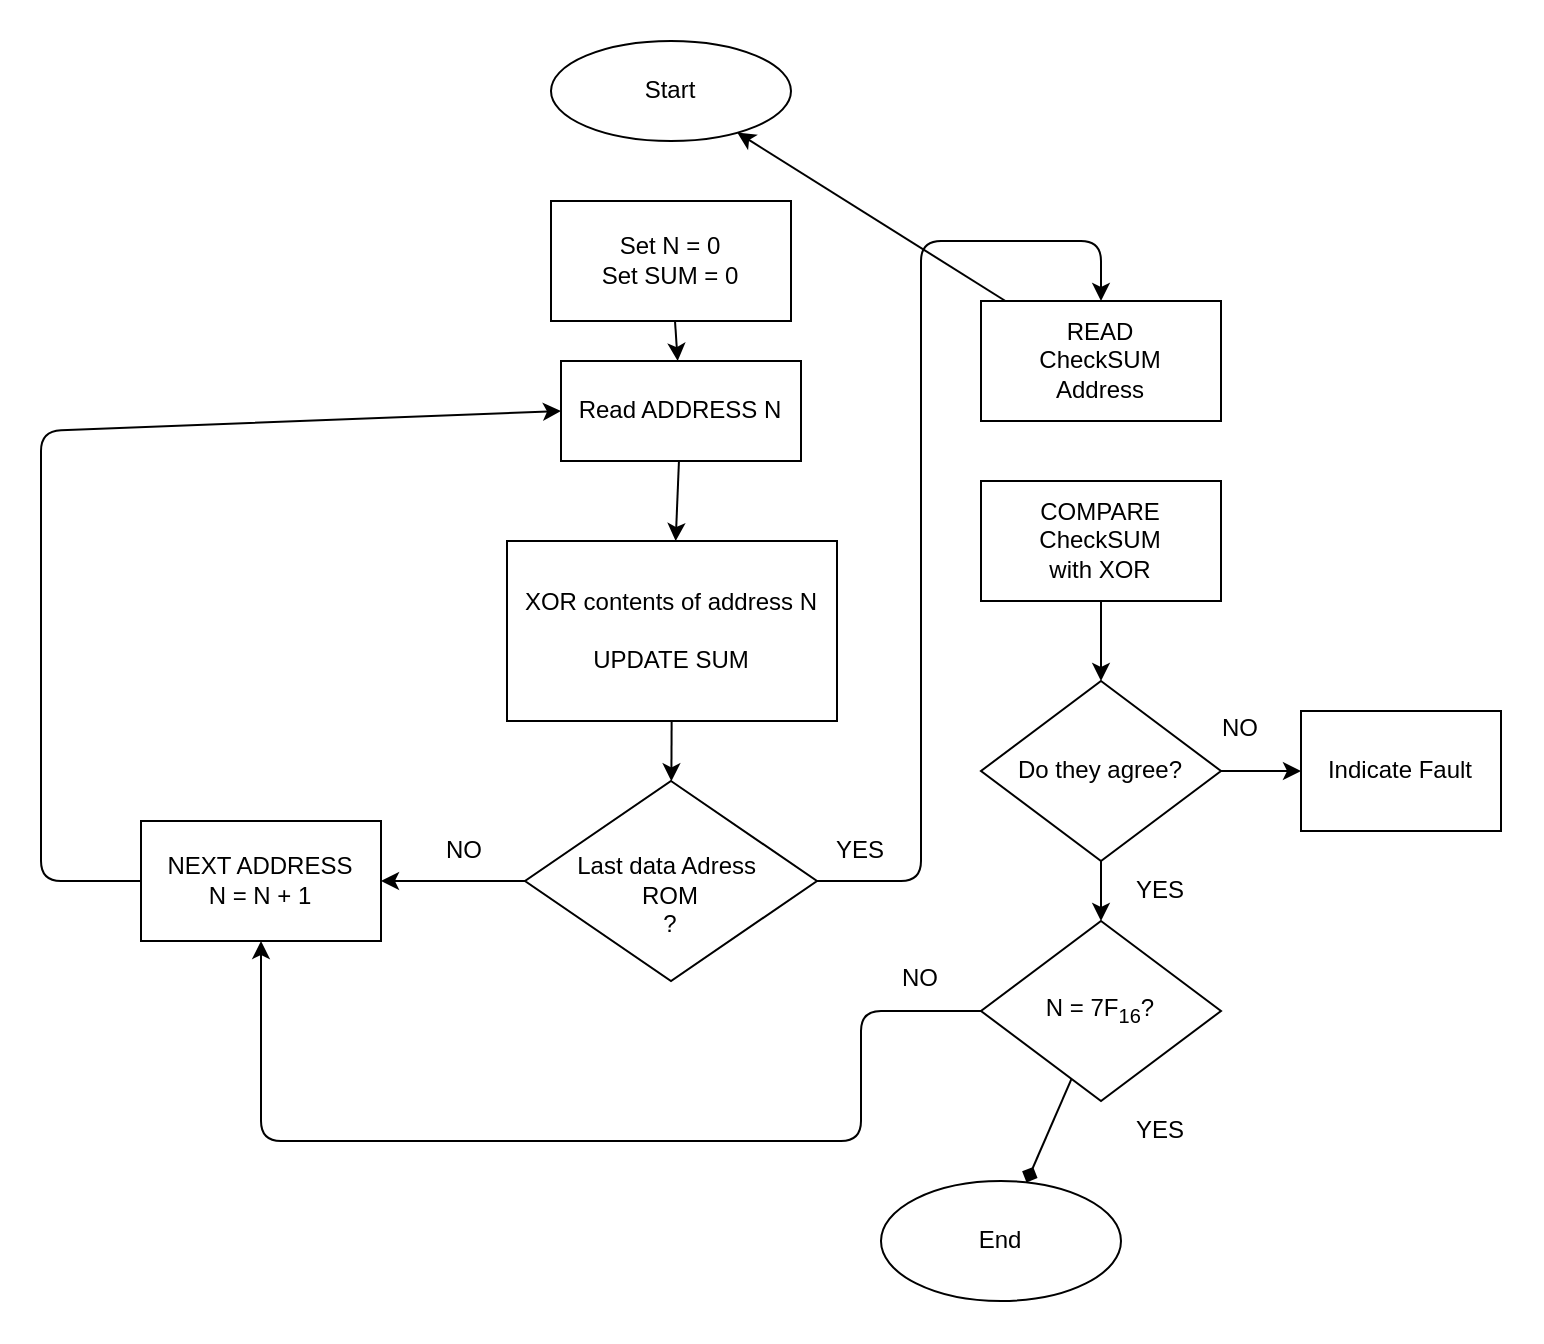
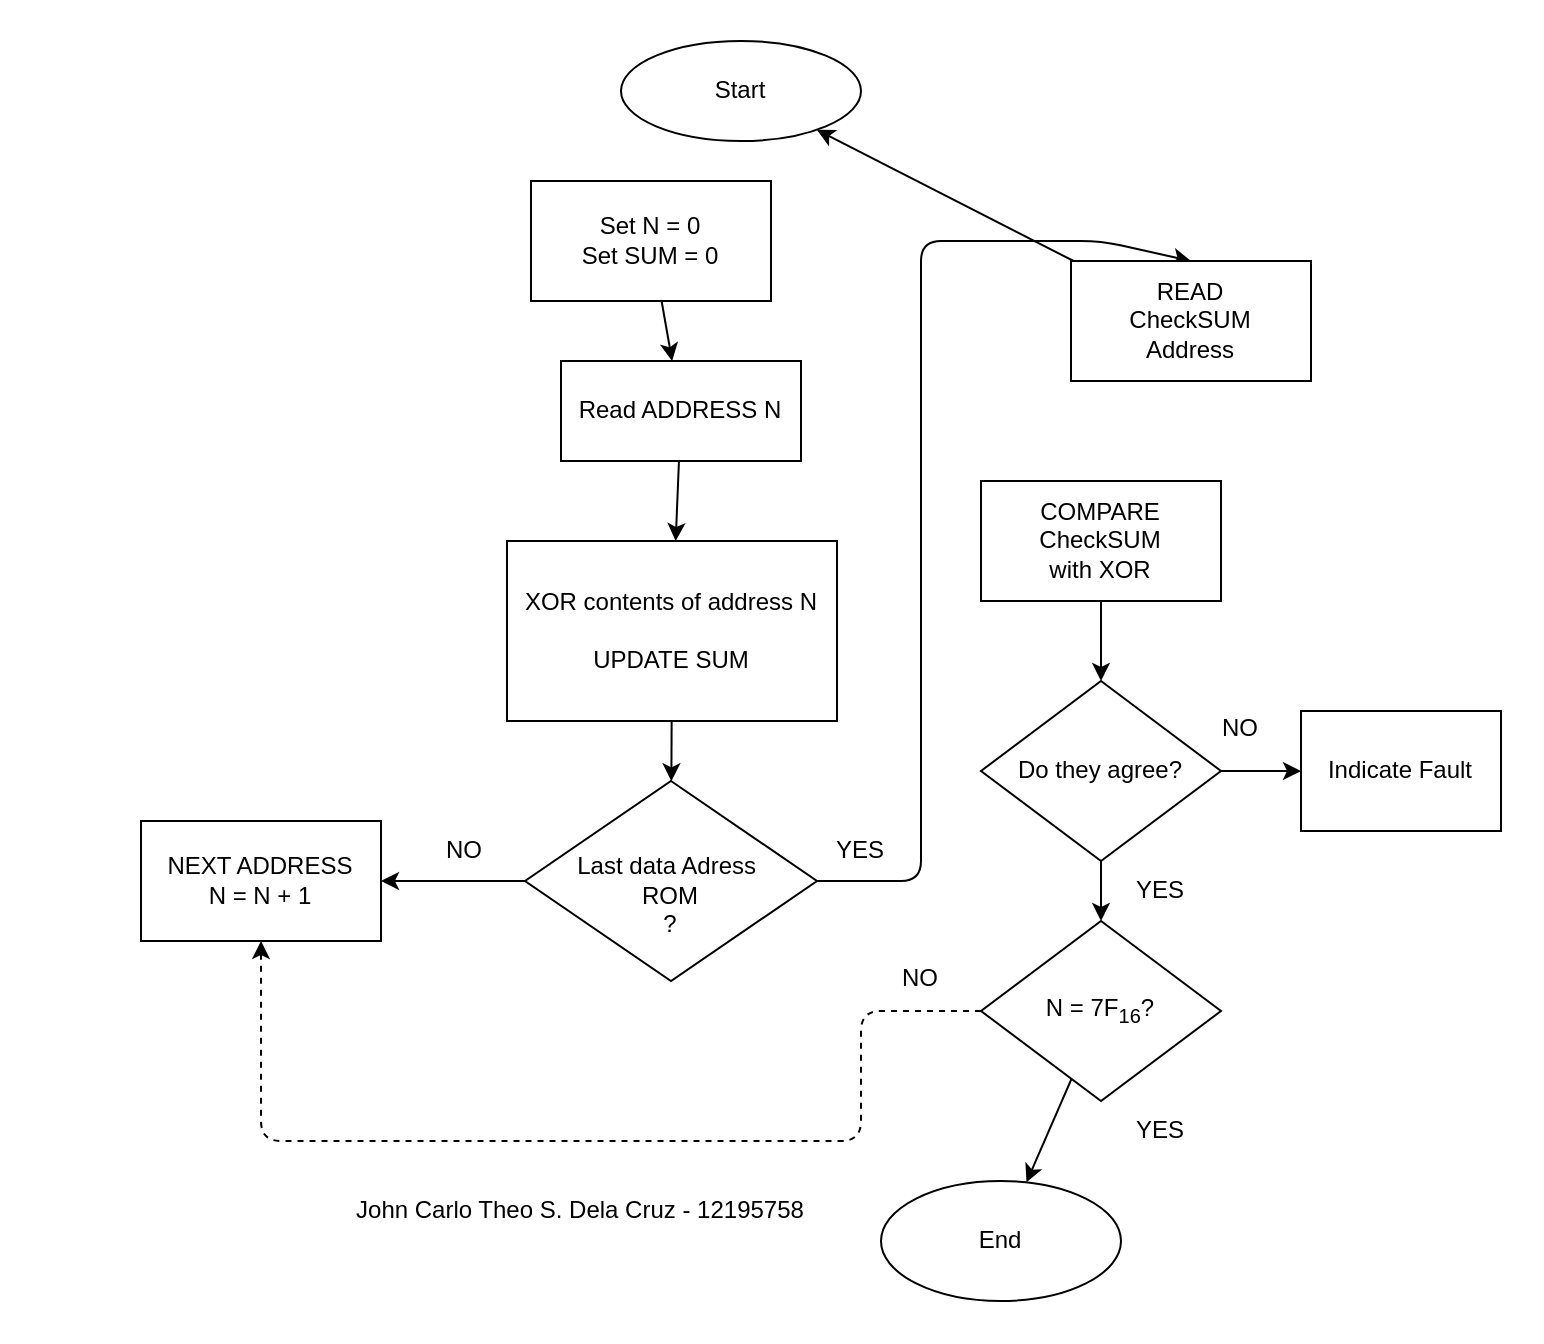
- <mxCell id="2" value="Start" style="ellipse;whiteSpace=wrap;html=1;" vertex="1" parent="1"><mxGeometry x="275" y="20" width="120" height="50" as="geometry" /></mxCell>
+ <mxCell id="2" value="Start" style="ellipse;whiteSpace=wrap;html=1;" vertex="1" parent="1"><mxGeometry x="310" y="20" width="120" height="50" as="geometry" /></mxCell>
- <mxCell id="4" value="Set N = 0&lt;br&gt;Set SUM = 0" style="whiteSpace=wrap;html=1;" vertex="1" parent="1"><mxGeometry x="275" y="100" width="120" height="60" as="geometry" /></mxCell>
+ <mxCell id="4" value="Set N = 0&lt;br&gt;Set SUM = 0" style="whiteSpace=wrap;html=1;" vertex="1" parent="1"><mxGeometry x="265" y="90" width="120" height="60" as="geometry" /></mxCell>
- <mxCell id="16" value="READ&lt;br&gt;CheckSUM&lt;br&gt;Address" style="rounded=0;whiteSpace=wrap;html=1;" vertex="1" parent="1"><mxGeometry x="490" y="150" width="120" height="60" as="geometry" /></mxCell>
+ <mxCell id="16" value="READ&lt;br&gt;CheckSUM&lt;br&gt;Address" style="rounded=0;whiteSpace=wrap;html=1;" vertex="1" parent="1"><mxGeometry x="535" y="130" width="120" height="60" as="geometry" /></mxCell>
- <mxCell id="12" style="edgeStyle=none;html=1;exitX=0;exitY=0.5;exitDx=0;exitDy=0;entryX=0;entryY=0.5;entryDx=0;entryDy=0;" edge="1" parent="1" source="13" target="6"><mxGeometry relative="1" as="geometry"><mxPoint x="130" y="210" as="targetPoint" /><Array as="points"><mxPoint x="20" y="440" /><mxPoint x="20" y="215" /></Array></mxGeometry></mxCell>
- <mxCell id="23" style="edgeStyle=none;html=1;exitX=0;exitY=0.5;exitDx=0;exitDy=0;entryX=0.5;entryY=1;entryDx=0;entryDy=0;" edge="1" parent="1" source="24" target="13"><mxGeometry relative="1" as="geometry"><Array as="points"><mxPoint x="430" y="505" /><mxPoint x="430" y="570" /><mxPoint x="130" y="570" /></Array></mxGeometry></mxCell>
+ <mxCell id="23" style="edgeStyle=none;html=1;exitX=0;exitY=0.5;exitDx=0;exitDy=0;entryX=0.5;entryY=1;entryDx=0;entryDy=0;dashed=1;" edge="1" parent="1" source="24" target="13"><mxGeometry relative="1" as="geometry"><Array as="points"><mxPoint x="430" y="505" /><mxPoint x="430" y="570" /><mxPoint x="130" y="570" /></Array></mxGeometry></mxCell>
- <mxCell id="22" value="" style="edgeStyle=none;html=1;endArrow=diamond;" edge="1" parent="1" source="24" target="26"><mxGeometry relative="1" as="geometry" /></mxCell>
+ <mxCell id="22" value="" style="edgeStyle=none;html=1;" edge="1" parent="1" source="24" target="26"><mxGeometry relative="1" as="geometry" /></mxCell>
+ <mxCell id="32" value="John Carlo Theo S. Dela Cruz - 12195758" style="text;html=1;strokeColor=none;fillColor=none;align=center;verticalAlign=middle;whiteSpace=wrap;rounded=0;" vertex="1" parent="1"><mxGeometry x="150" y="590" width="280" height="30" as="geometry" /></mxCell>
